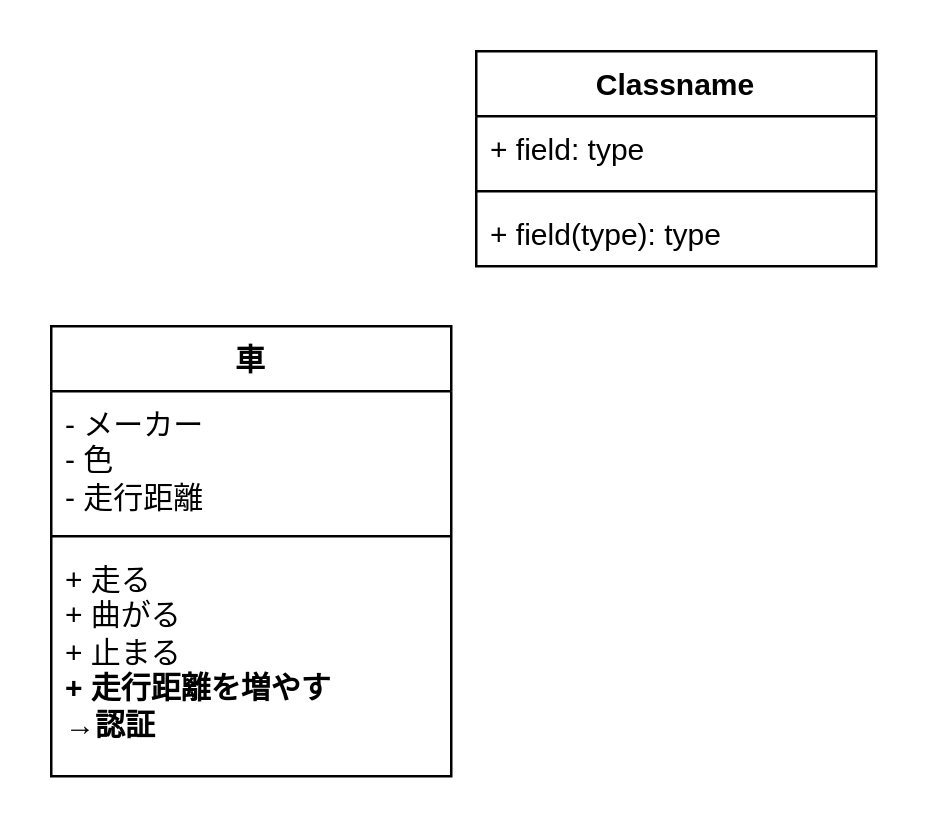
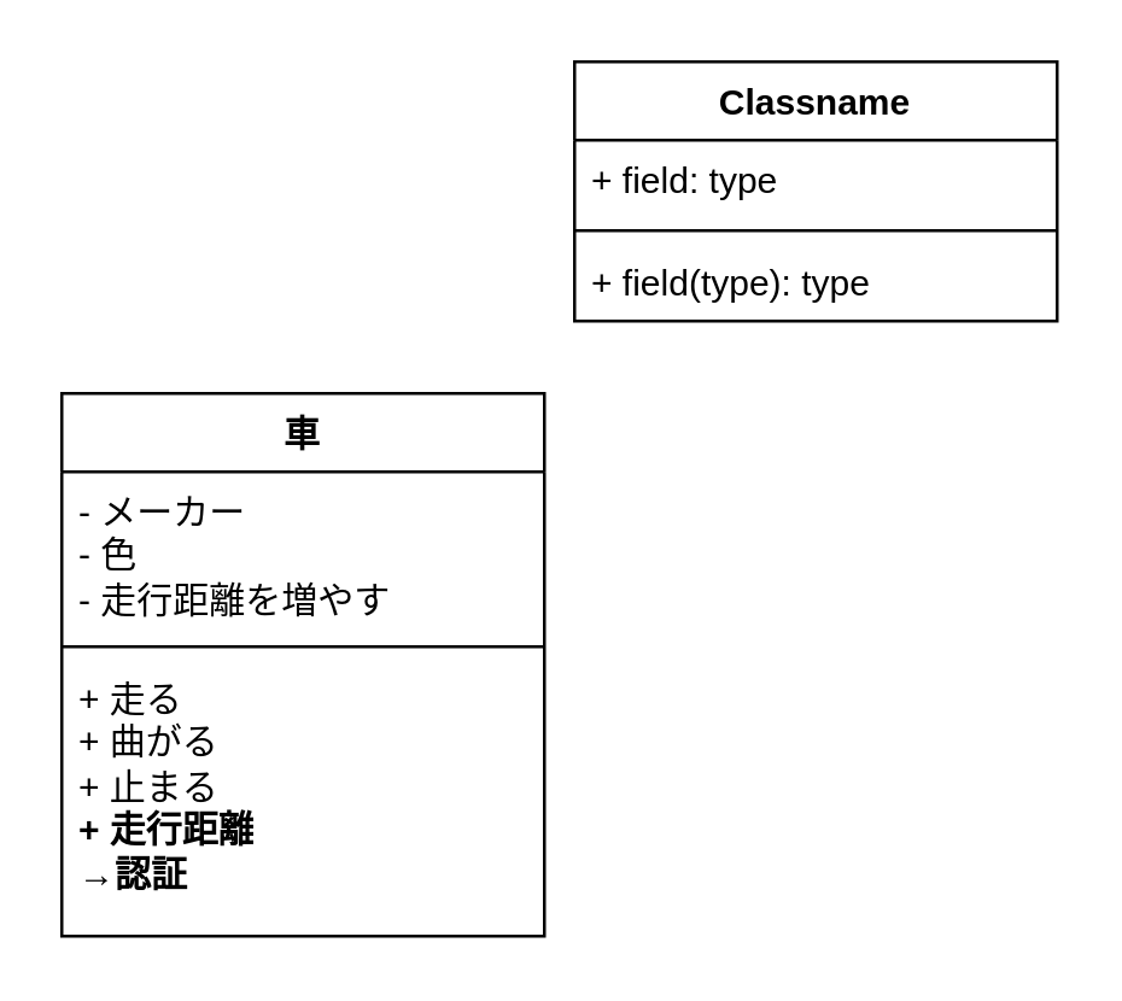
- <mxCell id="7" value="- メーカー&lt;div&gt;- 色&lt;/div&gt;&lt;div&gt;- 走行距離&lt;/div&gt;&lt;div&gt;&lt;br&gt;&lt;/div&gt;" style="text;strokeColor=none;fillColor=none;align=left;verticalAlign=top;spacingLeft=4;spacingRight=4;overflow=hidden;rotatable=0;points=[[0,0.5],[1,0.5]];portConstraint=eastwest;whiteSpace=wrap;html=1;" vertex="1" parent="6"><mxGeometry y="26" width="160" height="54" as="geometry" /></mxCell>
+ <mxCell id="7" value="- メーカー&lt;div&gt;- 色&lt;/div&gt;&lt;div&gt;- 走行距離を増やす&lt;/div&gt;&lt;div&gt;&lt;br&gt;&lt;/div&gt;" style="text;strokeColor=none;fillColor=none;align=left;verticalAlign=top;spacingLeft=4;spacingRight=4;overflow=hidden;rotatable=0;points=[[0,0.5],[1,0.5]];portConstraint=eastwest;whiteSpace=wrap;html=1;" vertex="1" parent="6"><mxGeometry y="26" width="160" height="54" as="geometry" /></mxCell>
- <mxCell id="9" value="+ 走る&lt;div&gt;+ 曲がる&lt;/div&gt;&lt;div&gt;+ 止まる&lt;/div&gt;&lt;div&gt;&lt;b&gt;+ 走行距離を増やす&lt;/b&gt;&lt;/div&gt;&lt;div&gt;&lt;b&gt;→認証&lt;/b&gt;&lt;/div&gt;" style="text;strokeColor=none;fillColor=none;align=left;verticalAlign=top;spacingLeft=4;spacingRight=4;overflow=hidden;rotatable=0;points=[[0,0.5],[1,0.5]];portConstraint=eastwest;whiteSpace=wrap;html=1;" vertex="1" parent="6"><mxGeometry y="88" width="160" height="92" as="geometry" /></mxCell>
+ <mxCell id="9" value="+ 走る&lt;div&gt;+ 曲がる&lt;/div&gt;&lt;div&gt;+ 止まる&lt;/div&gt;&lt;div&gt;&lt;b&gt;+ 走行距離&lt;/b&gt;&lt;/div&gt;&lt;div&gt;&lt;b&gt;→認証&lt;/b&gt;&lt;/div&gt;" style="text;strokeColor=none;fillColor=none;align=left;verticalAlign=top;spacingLeft=4;spacingRight=4;overflow=hidden;rotatable=0;points=[[0,0.5],[1,0.5]];portConstraint=eastwest;whiteSpace=wrap;html=1;" vertex="1" parent="6"><mxGeometry y="88" width="160" height="92" as="geometry" /></mxCell>
